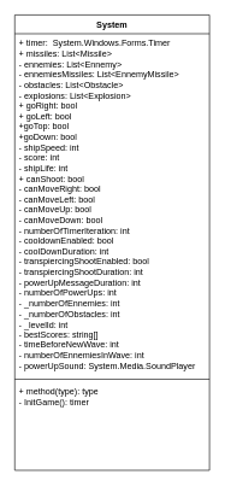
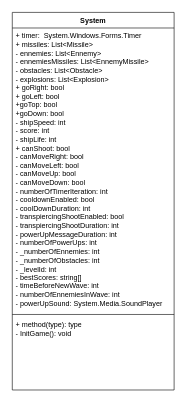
- <mxCell id="5" value="+ method(type): type&lt;div&gt;- InitGame(): timer&lt;/div&gt;" style="text;strokeColor=none;fillColor=none;align=left;verticalAlign=top;spacingLeft=4;spacingRight=4;overflow=hidden;rotatable=0;points=[[0,0.5],[1,0.5]];portConstraint=eastwest;whiteSpace=wrap;html=1;" vertex="1" parent="2"><mxGeometry y="508" width="270" height="122" as="geometry" /></mxCell>
+ <mxCell id="5" value="+ method(type): type&lt;div&gt;- InitGame(): void&lt;/div&gt;" style="text;strokeColor=none;fillColor=none;align=left;verticalAlign=top;spacingLeft=4;spacingRight=4;overflow=hidden;rotatable=0;points=[[0,0.5],[1,0.5]];portConstraint=eastwest;whiteSpace=wrap;html=1;" vertex="1" parent="2"><mxGeometry y="508" width="270" height="122" as="geometry" /></mxCell>
